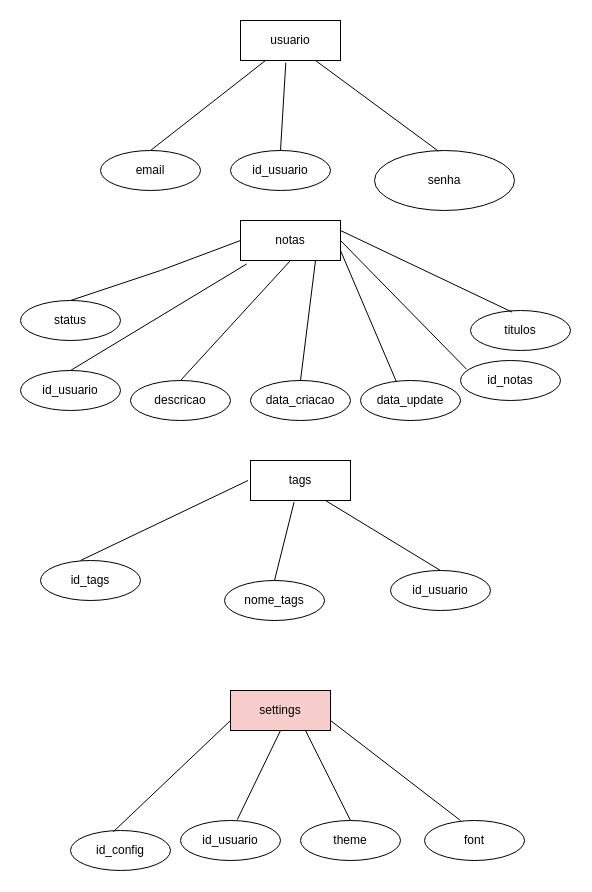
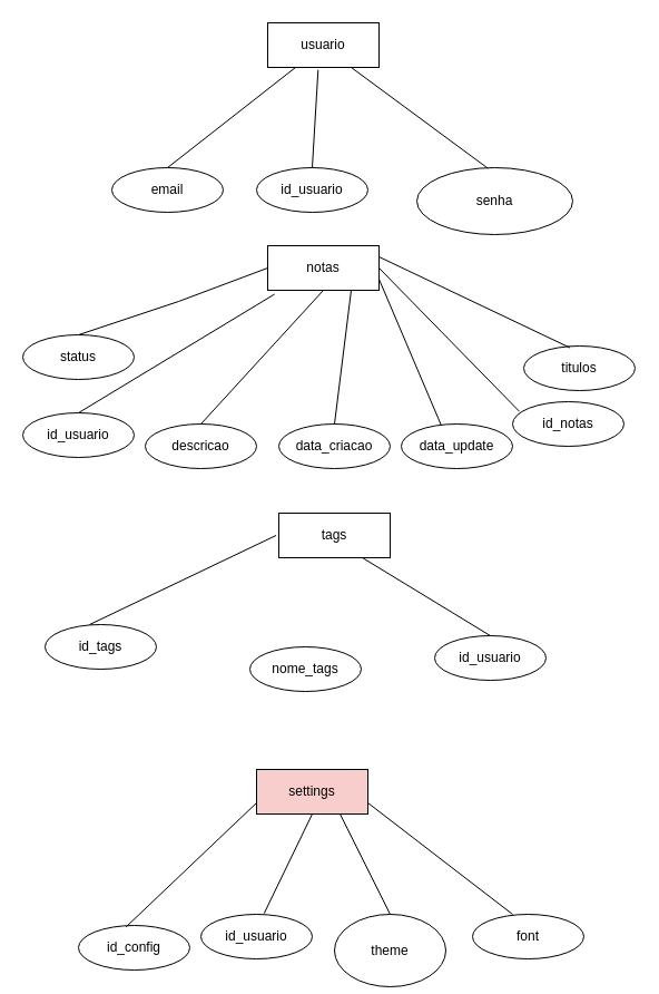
- <mxCell id="16" value="" style="endArrow=none;html=1;rounded=0;entryX=0.5;entryY=0;entryDx=0;entryDy=0;exitX=0.436;exitY=1.038;exitDx=0;exitDy=0;exitPerimeter=0;" parent="1" source="12" target="14" edge="1"><mxGeometry relative="1" as="geometry"><mxPoint x="290" y="500" as="sourcePoint" /><mxPoint x="454" y="500" as="targetPoint" /></mxGeometry></mxCell>
- <mxCell id="34" value="theme" style="ellipse;whiteSpace=wrap;html=1;align=center;" parent="1" vertex="1"><mxGeometry x="300" y="820" width="100" height="40" as="geometry" /></mxCell>
+ <mxCell id="34" value="theme" style="ellipse;whiteSpace=wrap;html=1;align=center;" parent="1" vertex="1"><mxGeometry x="300" y="820" width="100" height="65" as="geometry" /></mxCell>
